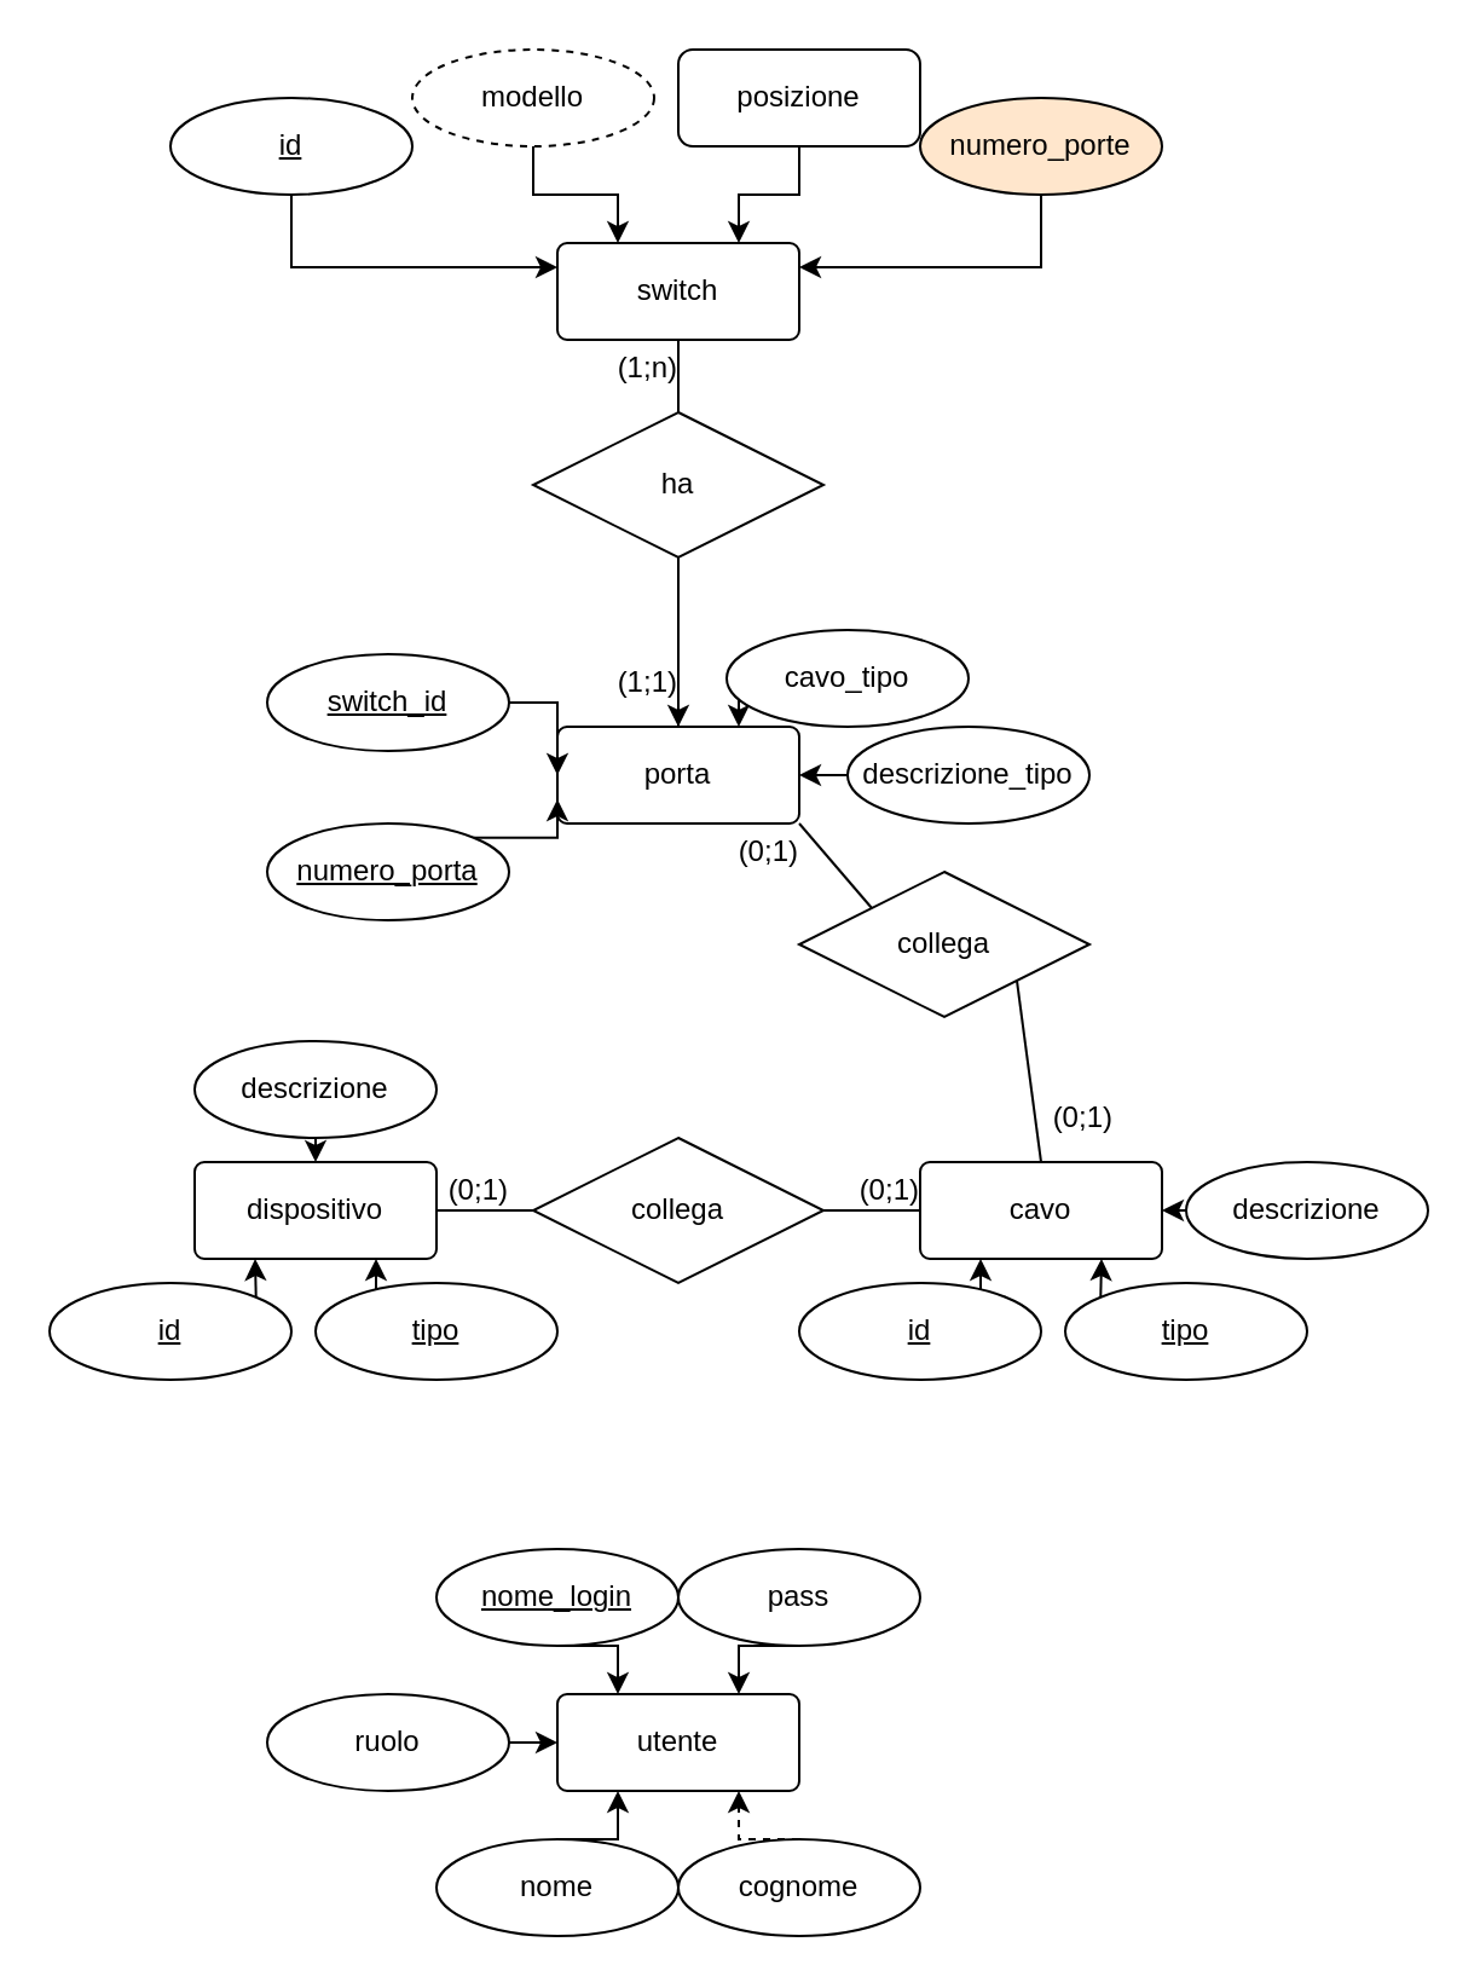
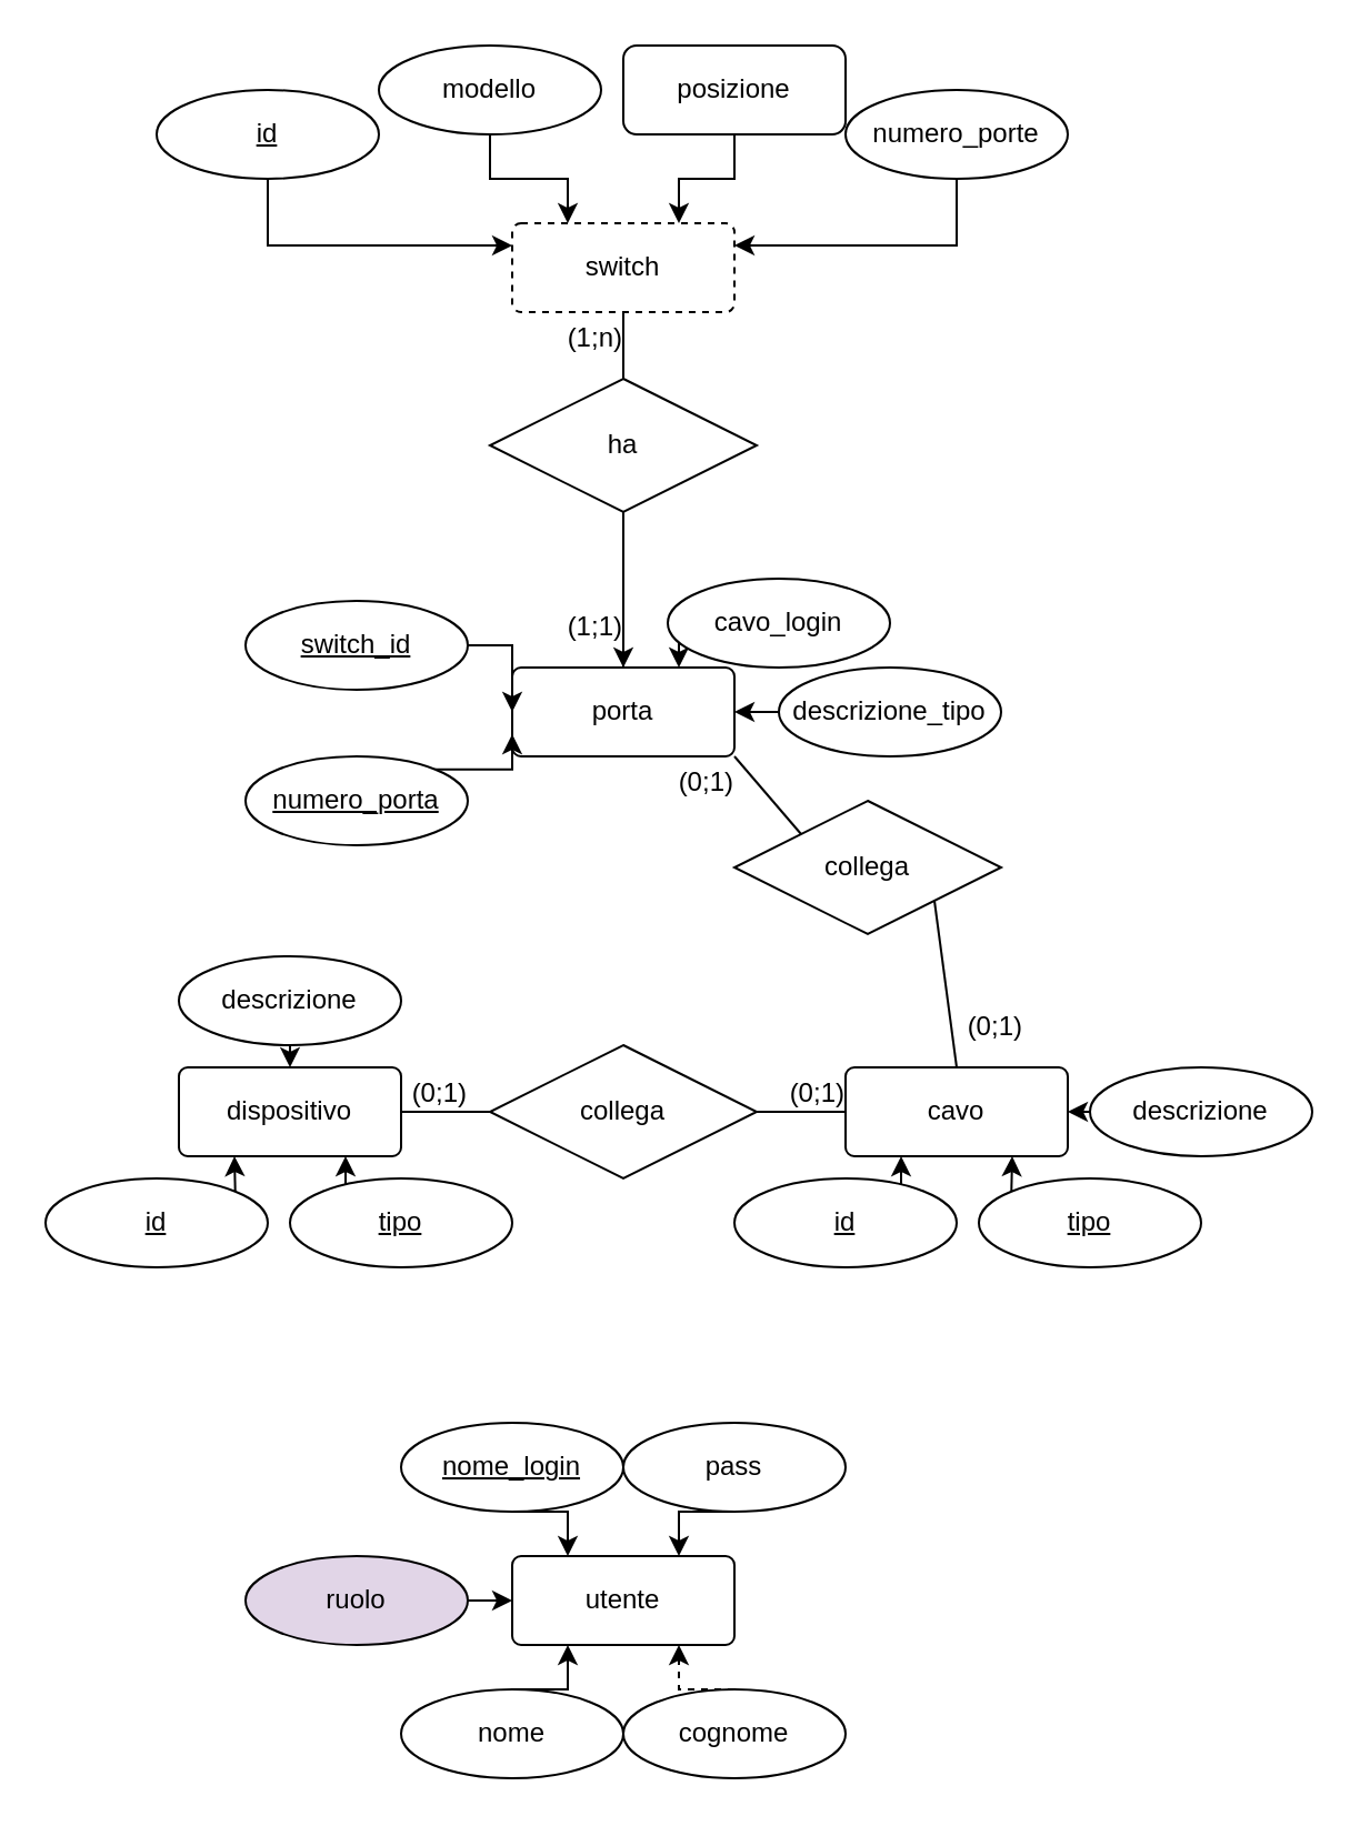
- <mxCell id="12" value="modello" style="ellipse;whiteSpace=wrap;html=1;align=center;dashed=1;" parent="1" vertex="1"><mxGeometry x="170" y="20" width="100" height="40" as="geometry" /></mxCell>
+ <mxCell id="12" value="modello" style="ellipse;whiteSpace=wrap;html=1;align=center;" parent="1" vertex="1"><mxGeometry x="170" y="20" width="100" height="40" as="geometry" /></mxCell>
- <mxCell id="7" value="numero_porte" style="ellipse;whiteSpace=wrap;html=1;align=center;fillColor=#ffe6cc;" parent="1" vertex="1"><mxGeometry x="380" y="40" width="100" height="40" as="geometry" /></mxCell>
+ <mxCell id="7" value="numero_porte" style="ellipse;whiteSpace=wrap;html=1;align=center;" parent="1" vertex="1"><mxGeometry x="380" y="40" width="100" height="40" as="geometry" /></mxCell>
- <mxCell id="2" value="switch" style="rounded=1;arcSize=10;whiteSpace=wrap;html=1;align=center;" parent="1" vertex="1"><mxGeometry x="230" y="100" width="100" height="40" as="geometry" /></mxCell>
+ <mxCell id="2" value="switch" style="rounded=1;arcSize=10;whiteSpace=wrap;html=1;align=center;dashed=1;" parent="1" vertex="1"><mxGeometry x="230" y="100" width="100" height="40" as="geometry" /></mxCell>
- <mxCell id="54" value="cavo_tipo" style="ellipse;whiteSpace=wrap;html=1;align=center;" parent="1" vertex="1"><mxGeometry x="300" y="260" width="100" height="40" as="geometry" /></mxCell>
+ <mxCell id="54" value="cavo_login" style="ellipse;whiteSpace=wrap;html=1;align=center;" parent="1" vertex="1"><mxGeometry x="300" y="260" width="100" height="40" as="geometry" /></mxCell>
- <mxCell id="60" value="ruolo" style="ellipse;whiteSpace=wrap;html=1;align=center;" parent="1" vertex="1"><mxGeometry x="110" y="700" width="100" height="40" as="geometry" /></mxCell>
+ <mxCell id="60" value="ruolo" style="ellipse;whiteSpace=wrap;html=1;align=center;fillColor=#e1d5e7;" parent="1" vertex="1"><mxGeometry x="110" y="700" width="100" height="40" as="geometry" /></mxCell>
